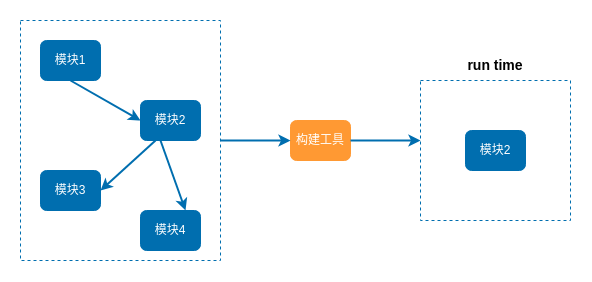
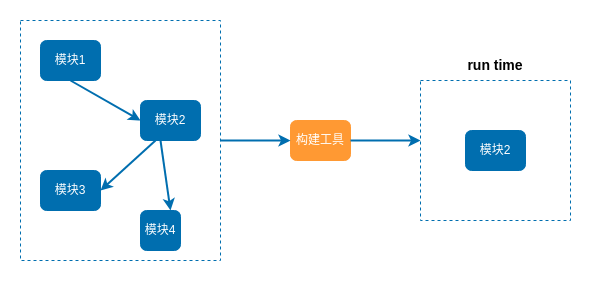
- <mxCell id="6" value="模块4" style="rounded=1;whiteSpace=wrap;html=1;fillColor=#006eaf;strokeColor=#006EAF;fontColor=#ffffff;" vertex="1" parent="1"><mxGeometry x="140" y="210" width="60" height="40" as="geometry" /></mxCell>
+ <mxCell id="6" value="模块4" style="rounded=1;whiteSpace=wrap;html=1;fillColor=#006eaf;strokeColor=#006EAF;fontColor=#ffffff;" vertex="1" parent="1"><mxGeometry x="140" y="210" width="40" height="40" as="geometry" /></mxCell>
